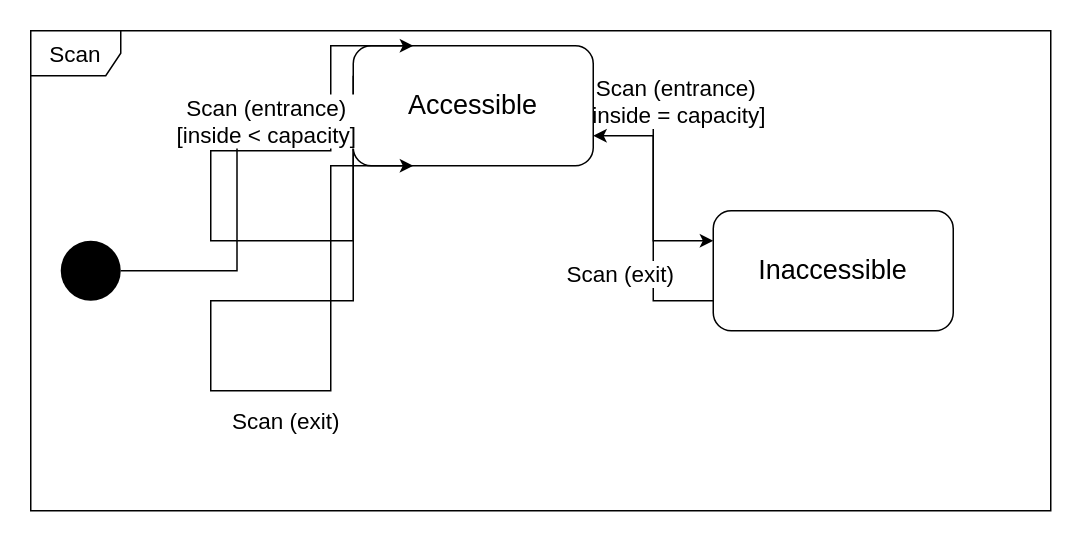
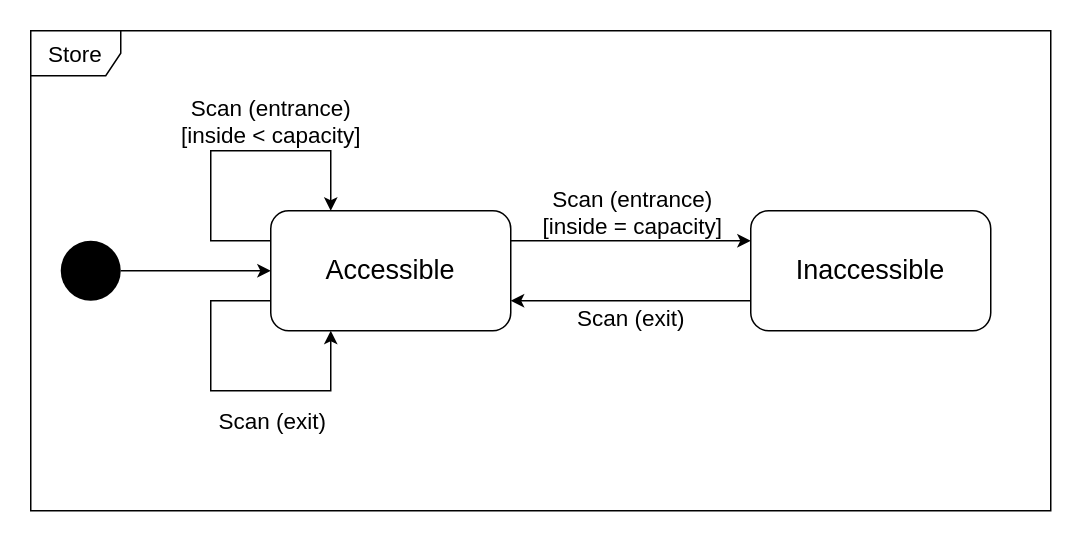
- <mxCell id="2" value="Scan" style="shape=umlFrame;whiteSpace=wrap;html=1;fontSize=15;" parent="1" vertex="1"><mxGeometry x="20" y="20" width="680" height="320" as="geometry" /></mxCell>
+ <mxCell id="2" value="Store" style="shape=umlFrame;whiteSpace=wrap;html=1;fontSize=15;" parent="1" vertex="1"><mxGeometry x="20" y="20" width="680" height="320" as="geometry" /></mxCell>
- <mxCell id="5" value="Accessible" style="rounded=1;whiteSpace=wrap;html=1;fontSize=18;" parent="1" vertex="1"><mxGeometry x="235" y="30" width="160" height="80" as="geometry" /></mxCell>
+ <mxCell id="5" value="Accessible" style="rounded=1;whiteSpace=wrap;html=1;fontSize=18;" parent="1" vertex="1"><mxGeometry x="180" y="140" width="160" height="80" as="geometry" /></mxCell>
- <mxCell id="8" value="Inaccessible" style="rounded=1;whiteSpace=wrap;html=1;fontSize=18;" parent="1" vertex="1"><mxGeometry x="475" y="140" width="160" height="80" as="geometry" /></mxCell>
+ <mxCell id="8" value="Inaccessible" style="rounded=1;whiteSpace=wrap;html=1;fontSize=18;" parent="1" vertex="1"><mxGeometry x="500" y="140" width="160" height="80" as="geometry" /></mxCell>
